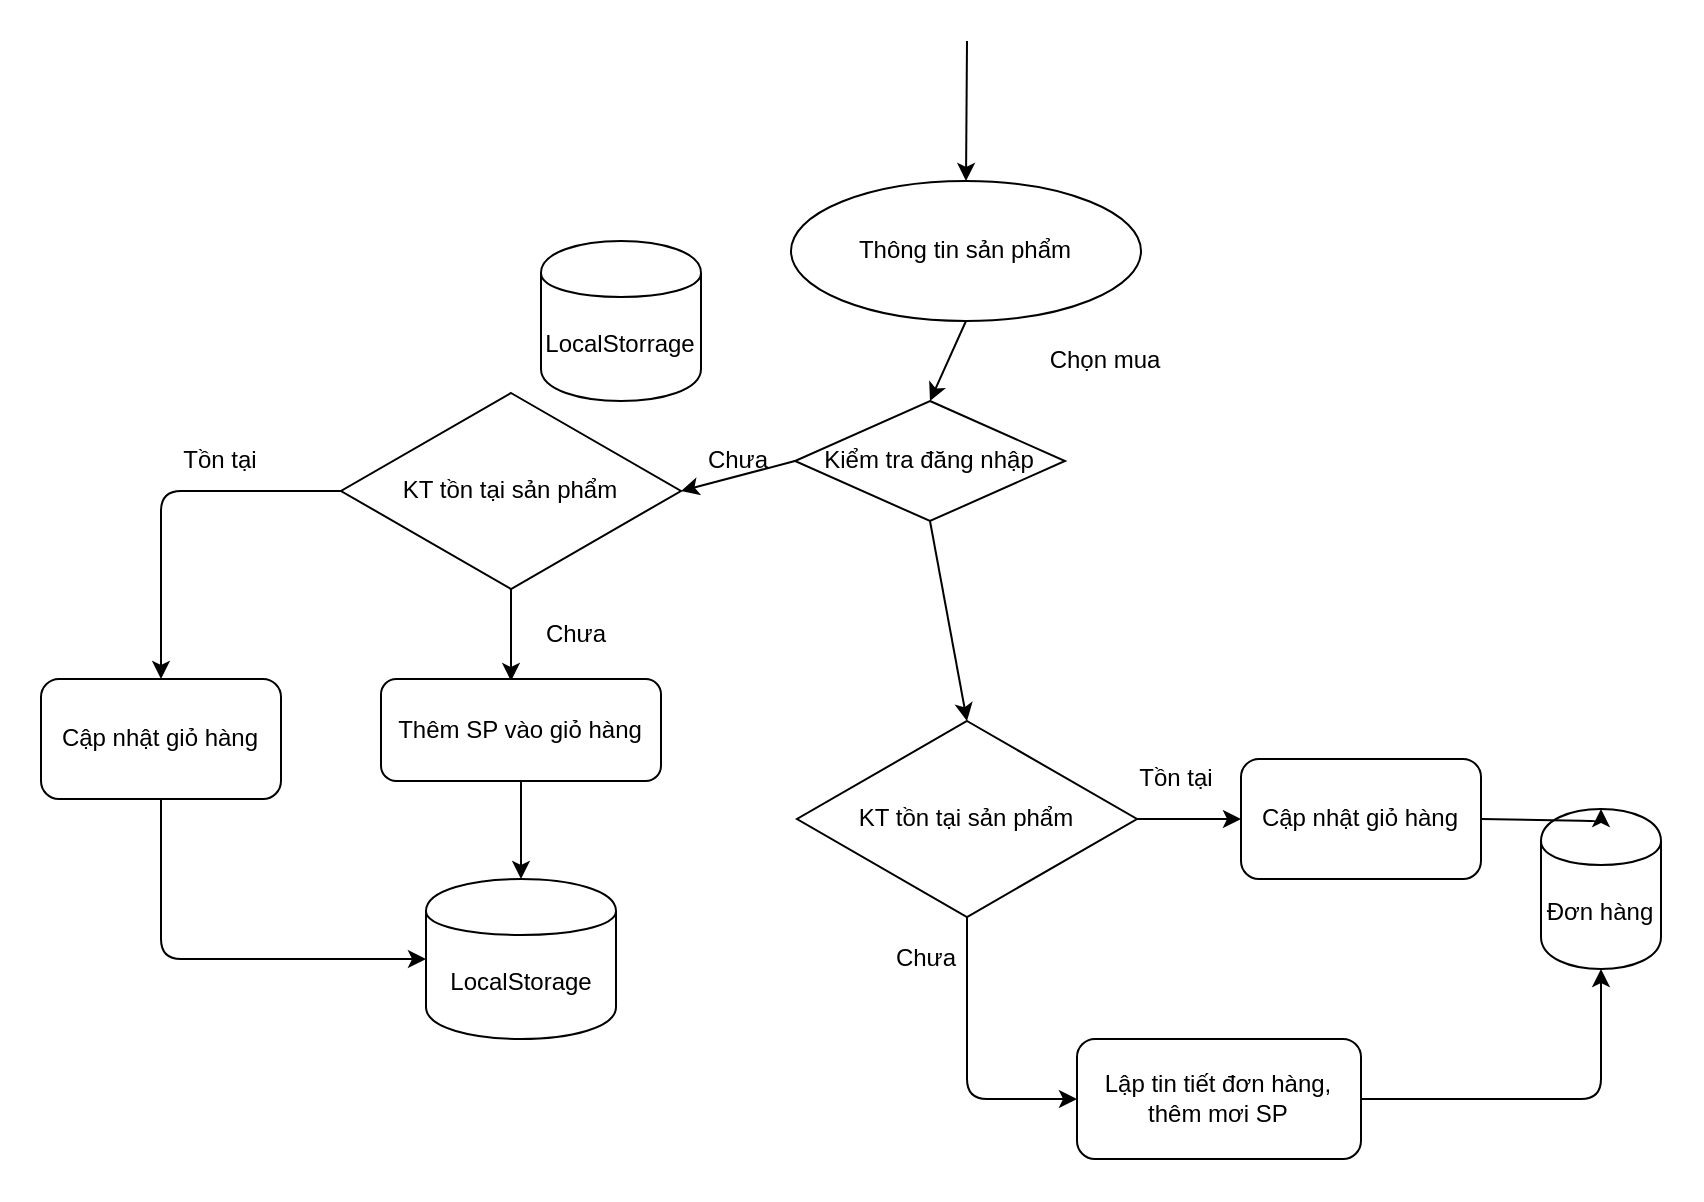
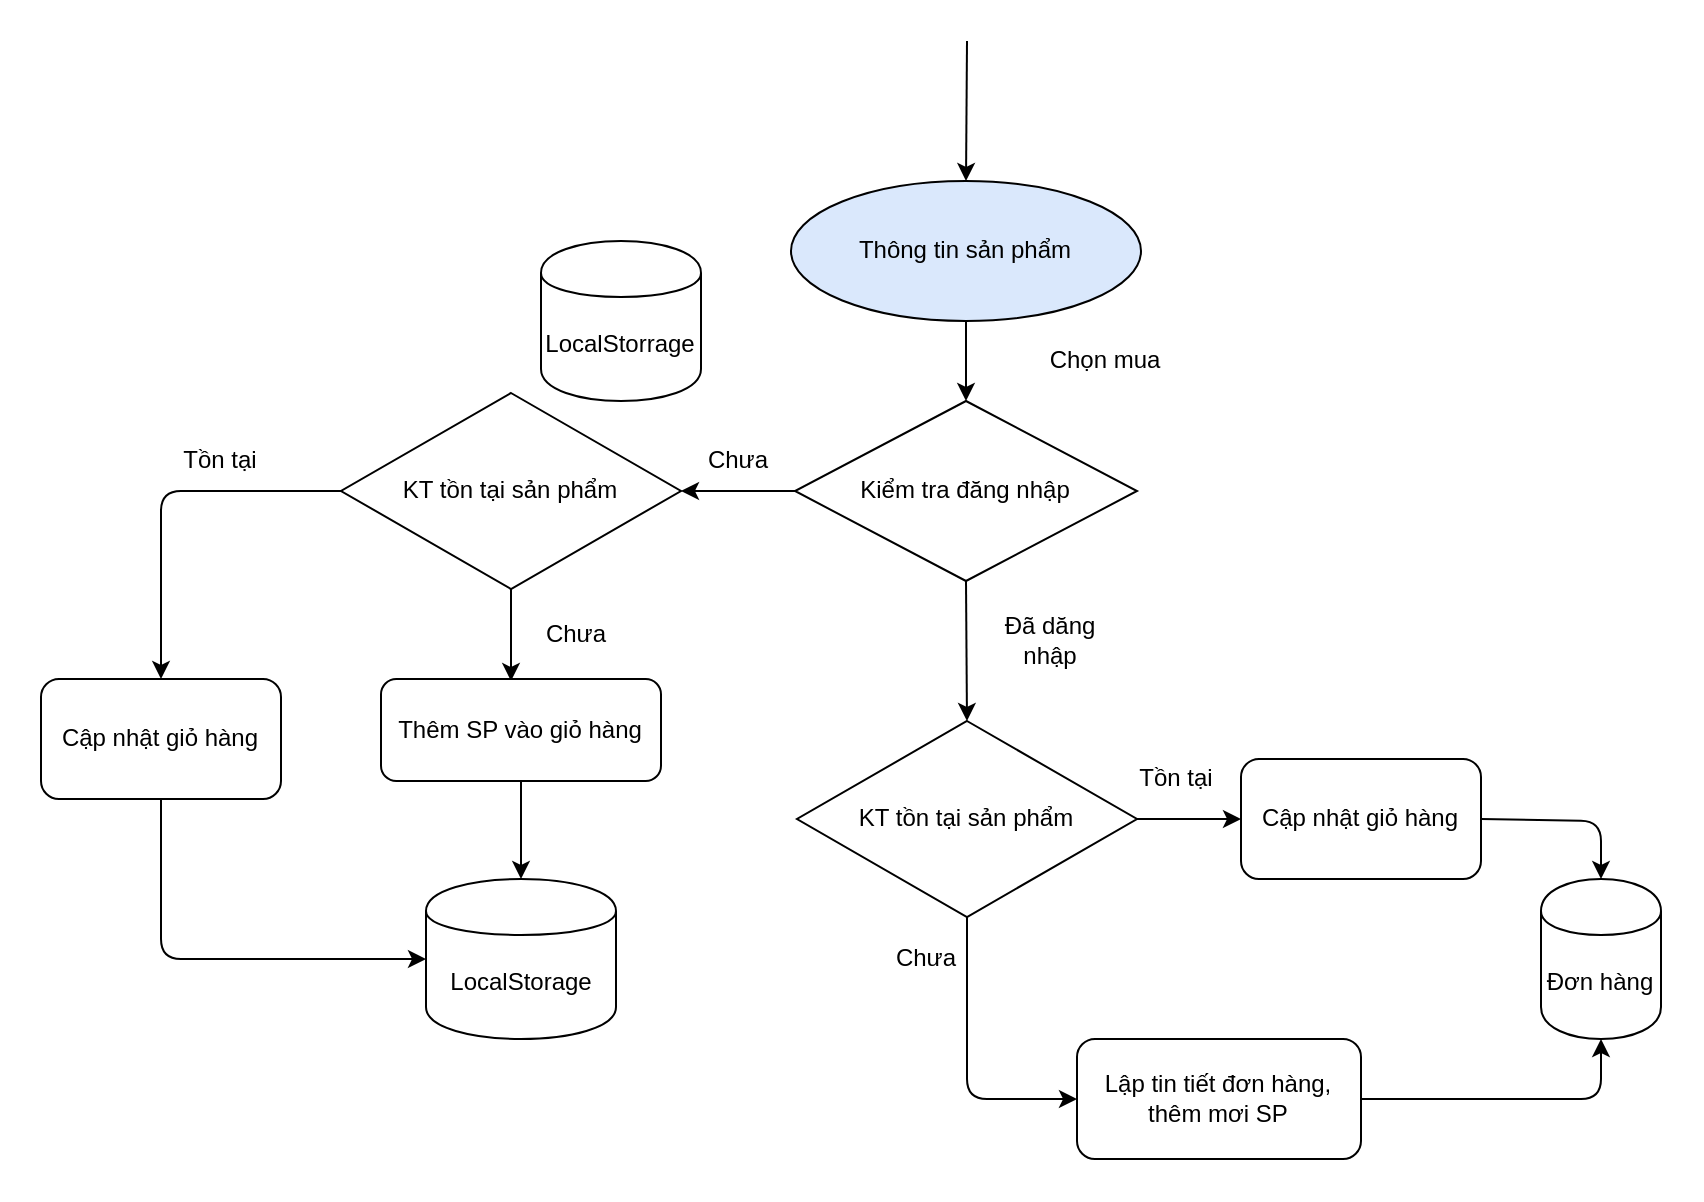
- <mxCell id="2" value="Thông tin sản phẩm" style="ellipse;whiteSpace=wrap;html=1;" vertex="1" parent="1"><mxGeometry x="395" y="90" width="175" height="70" as="geometry" /></mxCell>
+ <mxCell id="2" value="Thông tin sản phẩm" style="ellipse;whiteSpace=wrap;html=1;fillColor=#dae8fc;" vertex="1" parent="1"><mxGeometry x="395" y="90" width="175" height="70" as="geometry" /></mxCell>
- <mxCell id="3" value="Kiểm tra đăng nhập" style="rhombus;whiteSpace=wrap;html=1;" vertex="1" parent="1"><mxGeometry x="397" y="200" width="135" height="60" as="geometry" /></mxCell>
+ <mxCell id="3" value="Kiểm tra đăng nhập" style="rhombus;whiteSpace=wrap;html=1;" vertex="1" parent="1"><mxGeometry x="397" y="200" width="171" height="90" as="geometry" /></mxCell>
+ <mxCell id="13" value="Đã dăng nhập" style="text;html=1;strokeColor=none;fillColor=none;align=center;verticalAlign=middle;whiteSpace=wrap;rounded=0;" vertex="1" parent="1"><mxGeometry x="490" y="310" width="70" height="20" as="geometry" /></mxCell>
- <mxCell id="19" value="Đơn hàng" style="shape=cylinder;whiteSpace=wrap;html=1;boundedLbl=1;backgroundOutline=1;" vertex="1" parent="1"><mxGeometry x="770" y="404" width="60" height="80" as="geometry" /></mxCell>
+ <mxCell id="19" value="Đơn hàng" style="shape=cylinder;whiteSpace=wrap;html=1;boundedLbl=1;backgroundOutline=1;" vertex="1" parent="1"><mxGeometry x="770" y="439" width="60" height="80" as="geometry" /></mxCell>
